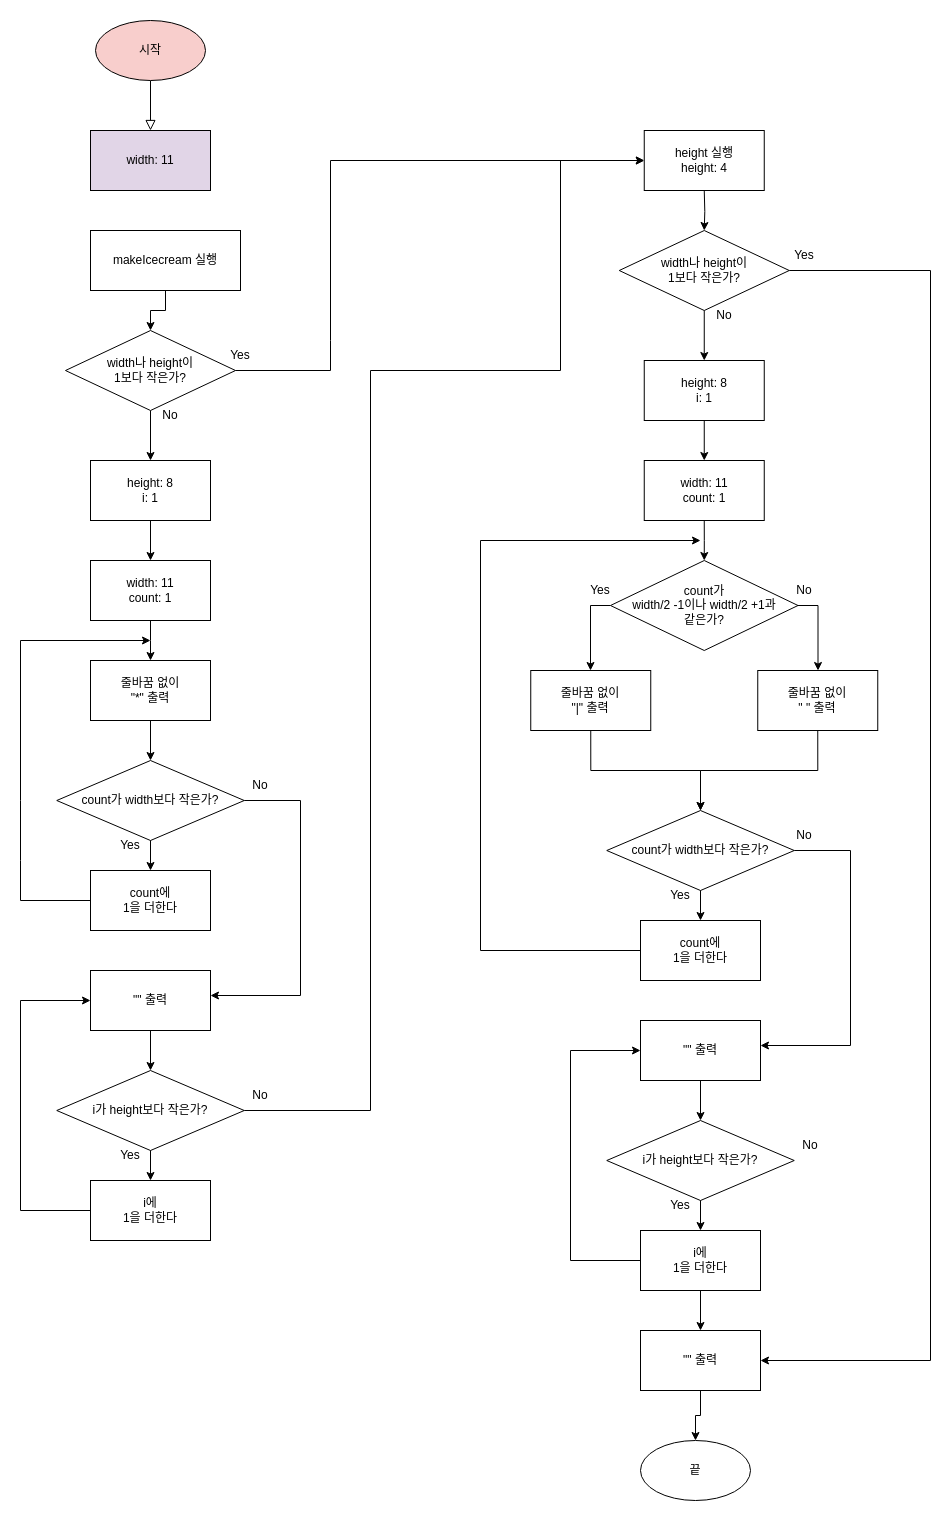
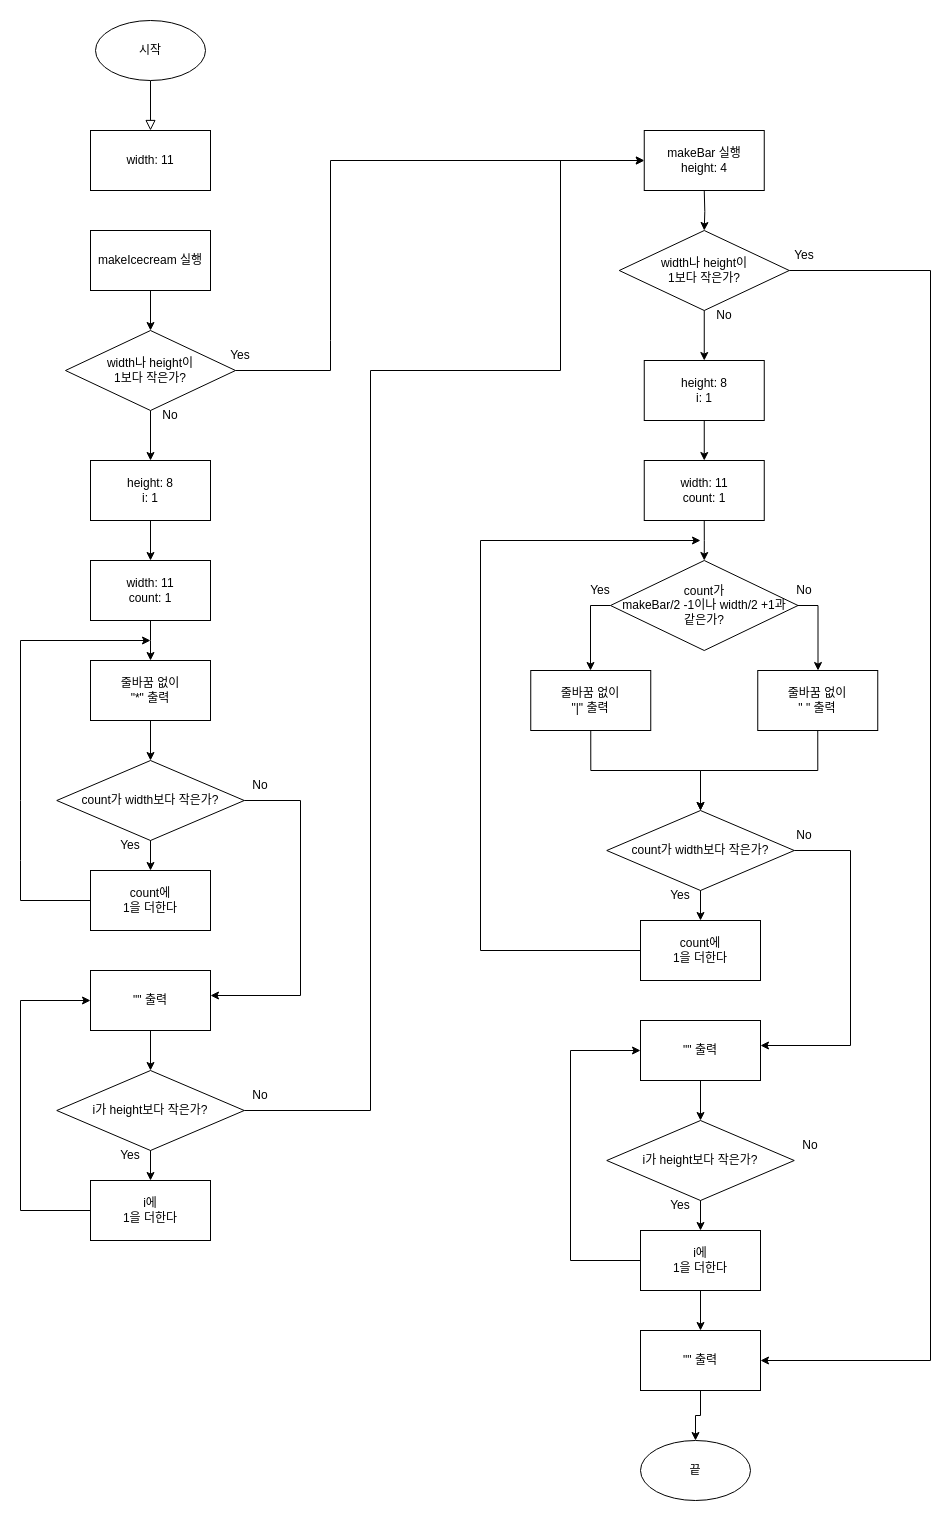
- <mxCell id="69" value="시작" style="ellipse;whiteSpace=wrap;html=1;fillColor=#f8cecc;" vertex="1" parent="1"><mxGeometry x="95" y="20" width="110" height="60" as="geometry" /></mxCell>
+ <mxCell id="69" value="시작" style="ellipse;whiteSpace=wrap;html=1;" vertex="1" parent="1"><mxGeometry x="95" y="20" width="110" height="60" as="geometry" /></mxCell>
- <mxCell id="3" value="width: 11" style="rounded=0;whiteSpace=wrap;html=1;fillColor=#e1d5e7;" vertex="1" parent="1"><mxGeometry x="90" y="130" width="120" height="60" as="geometry" /></mxCell>
+ <mxCell id="3" value="width: 11" style="rounded=0;whiteSpace=wrap;html=1;" vertex="1" parent="1"><mxGeometry x="90" y="130" width="120" height="60" as="geometry" /></mxCell>
- <mxCell id="13" value="height 실행&lt;br style=&quot;border-color: var(--border-color);&quot;&gt;height: 4" style="rounded=0;whiteSpace=wrap;html=1;" vertex="1" parent="1"><mxGeometry x="643.75" y="130" width="120" height="60" as="geometry" /></mxCell>
+ <mxCell id="13" value="makeBar 실행&lt;br style=&quot;border-color: var(--border-color);&quot;&gt;height: 4" style="rounded=0;whiteSpace=wrap;html=1;" vertex="1" parent="1"><mxGeometry x="643.75" y="130" width="120" height="60" as="geometry" /></mxCell>
- <mxCell id="16" value="makeIcecream 실행" style="rounded=0;whiteSpace=wrap;html=1;" vertex="1" parent="1"><mxGeometry x="90" y="230" width="150" height="60" as="geometry" /></mxCell>
+ <mxCell id="16" value="makeIcecream 실행" style="rounded=0;whiteSpace=wrap;html=1;" vertex="1" parent="1"><mxGeometry x="90" y="230" width="120" height="60" as="geometry" /></mxCell>
- <mxCell id="46" value="count가&lt;br&gt;width/2 -1이나 width/2 +1과&lt;br&gt;같은가?" style="rhombus;whiteSpace=wrap;html=1;" vertex="1" parent="1"><mxGeometry x="610" y="560" width="187.5" height="90" as="geometry" /></mxCell>
+ <mxCell id="46" value="count가&lt;br&gt;makeBar/2 -1이나 width/2 +1과&lt;br&gt;같은가?" style="rhombus;whiteSpace=wrap;html=1;" vertex="1" parent="1"><mxGeometry x="610" y="560" width="187.5" height="90" as="geometry" /></mxCell>
